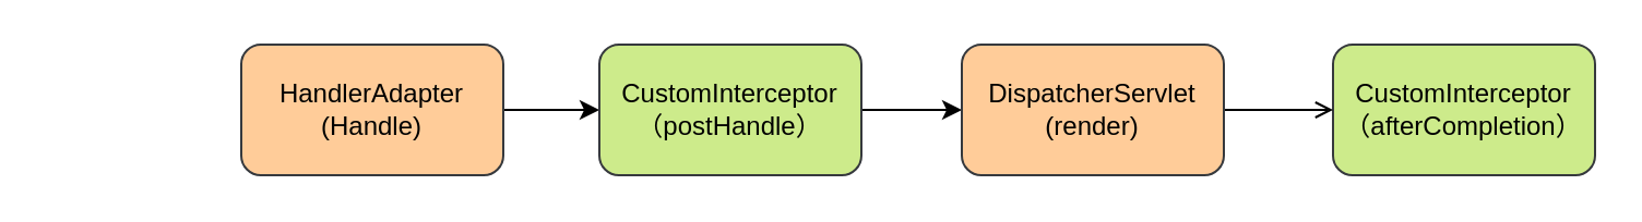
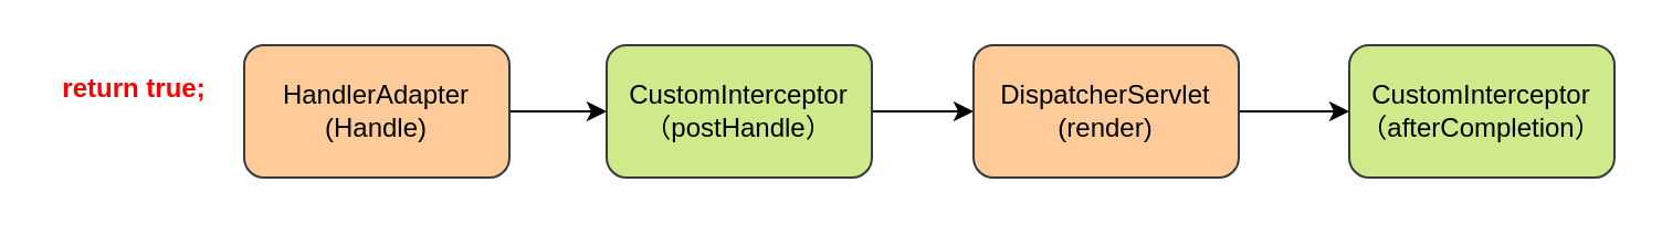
+ <mxCell id="9" value="return true;" style="text;html=1;align=center;verticalAlign=middle;resizable=0;points=[];autosize=1;strokeColor=none;fillColor=none;fontColor=#FF0000;fontStyle=1" parent="1" vertex="1"><mxGeometry x="20" y="30" width="80" height="20" as="geometry" /></mxCell>
- <mxCell id="7" style="edgeStyle=orthogonalEdgeStyle;rounded=0;orthogonalLoop=1;jettySize=auto;html=1;entryX=0;entryY=0.5;entryDx=0;entryDy=0;fontColor=#FF0000;endArrow=open;" parent="1" source="8" target="6" edge="1"><mxGeometry relative="1" as="geometry" /></mxCell>
+ <mxCell id="7" style="edgeStyle=orthogonalEdgeStyle;rounded=0;orthogonalLoop=1;jettySize=auto;html=1;entryX=0;entryY=0.5;entryDx=0;entryDy=0;fontColor=#FF0000;" parent="1" source="8" target="6" edge="1"><mxGeometry relative="1" as="geometry" /></mxCell>
